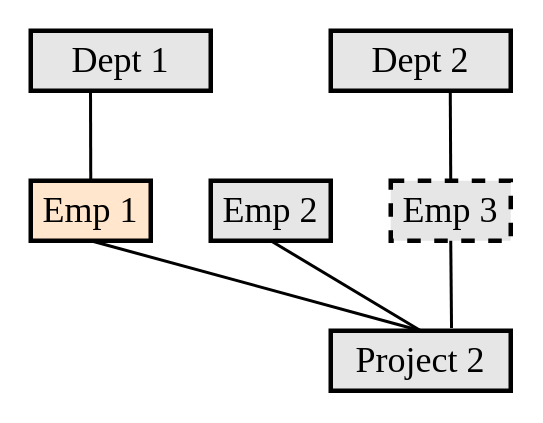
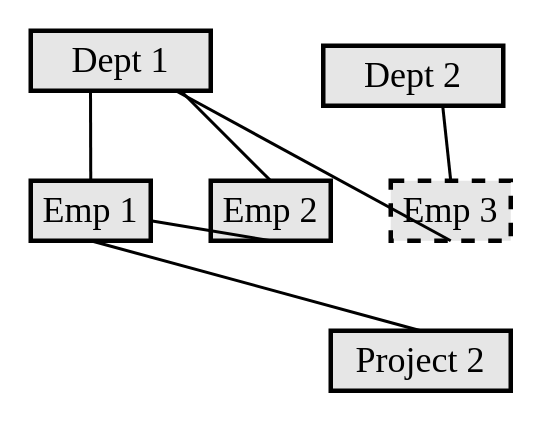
- <mxCell id="3" value="Dept 2" style="rounded=0;whiteSpace=wrap;html=1;strokeWidth=3;fillColor=#E6E6E6;fontSize=24;fontFamily=Ubuntu Mono;" vertex="1" parent="1"><mxGeometry x="220" y="20" width="120" height="40" as="geometry" /></mxCell>
+ <mxCell id="3" value="Dept 2" style="rounded=0;whiteSpace=wrap;html=1;strokeWidth=3;fillColor=#E6E6E6;fontSize=24;fontFamily=Ubuntu Mono;" vertex="1" parent="1"><mxGeometry x="215" y="30" width="120" height="40" as="geometry" /></mxCell>
+ <mxCell id="8" value="" style="endArrow=none;html=1;rounded=0;fontFamily=Ubuntu Mono;fontSize=24;exitX=0.833;exitY=1;exitDx=0;exitDy=0;exitPerimeter=0;entryX=0.5;entryY=0;entryDx=0;entryDy=0;strokeWidth=2;" edge="1" parent="1" source="2" target="5"><mxGeometry width="50" height="50" relative="1" as="geometry"><mxPoint x="150" y="100" as="sourcePoint" /><mxPoint x="200" y="50" as="targetPoint" /></mxGeometry></mxCell>
- <mxCell id="4" value="Emp 1" style="rounded=0;whiteSpace=wrap;html=1;strokeWidth=3;fillColor=#ffe6cc;fontSize=24;fontFamily=Ubuntu Mono;" vertex="1" parent="1"><mxGeometry x="20" y="120" width="80" height="40" as="geometry" /></mxCell>
+ <mxCell id="4" value="Emp 1" style="rounded=0;whiteSpace=wrap;html=1;strokeWidth=3;fillColor=#E6E6E6;fontSize=24;fontFamily=Ubuntu Mono;" vertex="1" parent="1"><mxGeometry x="20" y="120" width="80" height="40" as="geometry" /></mxCell>
- <mxCell id="12" value="" style="endArrow=none;html=1;rounded=0;strokeWidth=2;fontFamily=Ubuntu Mono;fontSize=24;exitX=0.5;exitY=1;exitDx=0;exitDy=0;entryX=0.5;entryY=0;entryDx=0;entryDy=0;" edge="1" parent="1" source="5" target="7"><mxGeometry width="50" height="50" relative="1" as="geometry"><mxPoint x="190" y="430" as="sourcePoint" /><mxPoint x="240" y="380" as="targetPoint" /></mxGeometry></mxCell>
+ <mxCell id="12" value="" style="endArrow=none;html=1;rounded=0;strokeWidth=2;fontFamily=Ubuntu Mono;fontSize=24;exitX=0.5;exitY=1;exitDx=0;exitDy=0;" edge="1" parent="1" source="5" target="4"><mxGeometry width="50" height="50" relative="1" as="geometry"><mxPoint x="190" y="430" as="sourcePoint" /><mxPoint x="240" y="380" as="targetPoint" /></mxGeometry></mxCell>
- <mxCell id="13" value="" style="endArrow=none;html=1;rounded=0;strokeWidth=2;fontFamily=Ubuntu Mono;fontSize=24;exitX=0.5;exitY=1;exitDx=0;exitDy=0;entryX=0.671;entryY=-0.044;entryDx=0;entryDy=0;entryPerimeter=0;" edge="1" parent="1" source="6" target="7"><mxGeometry width="50" height="50" relative="1" as="geometry"><mxPoint x="310" y="370" as="sourcePoint" /><mxPoint x="360" y="320" as="targetPoint" /></mxGeometry></mxCell>
+ <mxCell id="13" value="" style="endArrow=none;html=1;rounded=0;strokeWidth=2;fontFamily=Ubuntu Mono;fontSize=24;exitX=0.5;exitY=1;exitDx=0;exitDy=0;" edge="1" parent="1" source="6" target="2"><mxGeometry width="50" height="50" relative="1" as="geometry"><mxPoint x="310" y="370" as="sourcePoint" /><mxPoint x="360" y="320" as="targetPoint" /></mxGeometry></mxCell>
